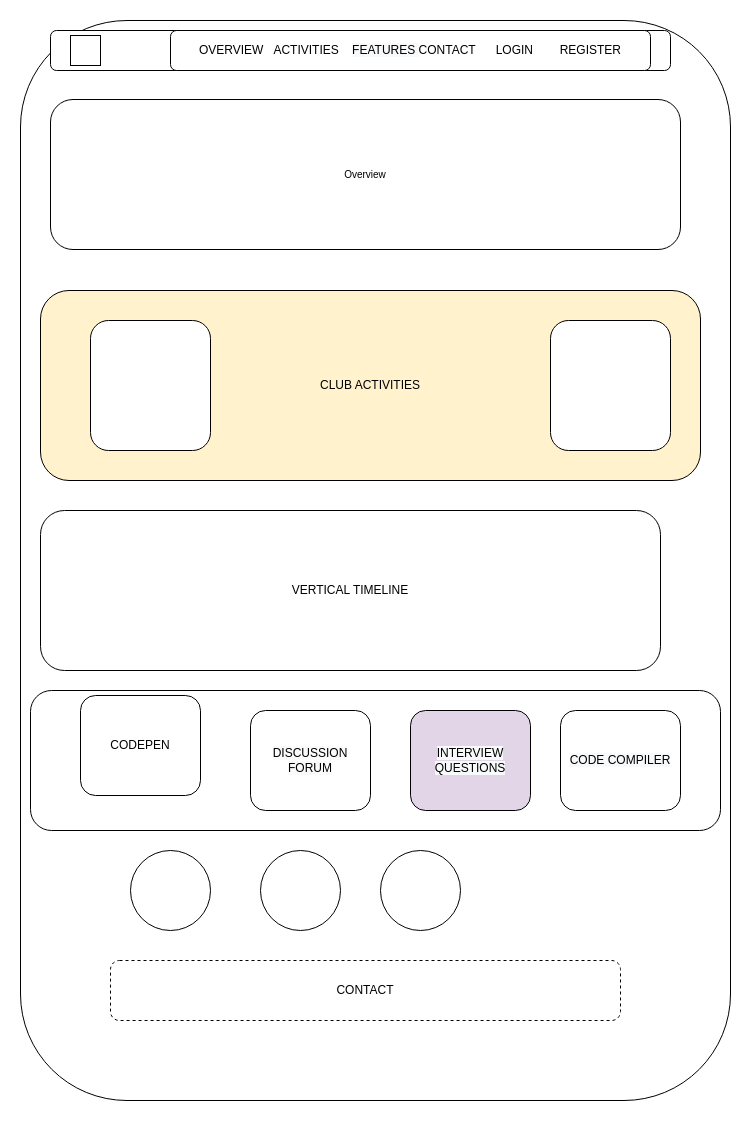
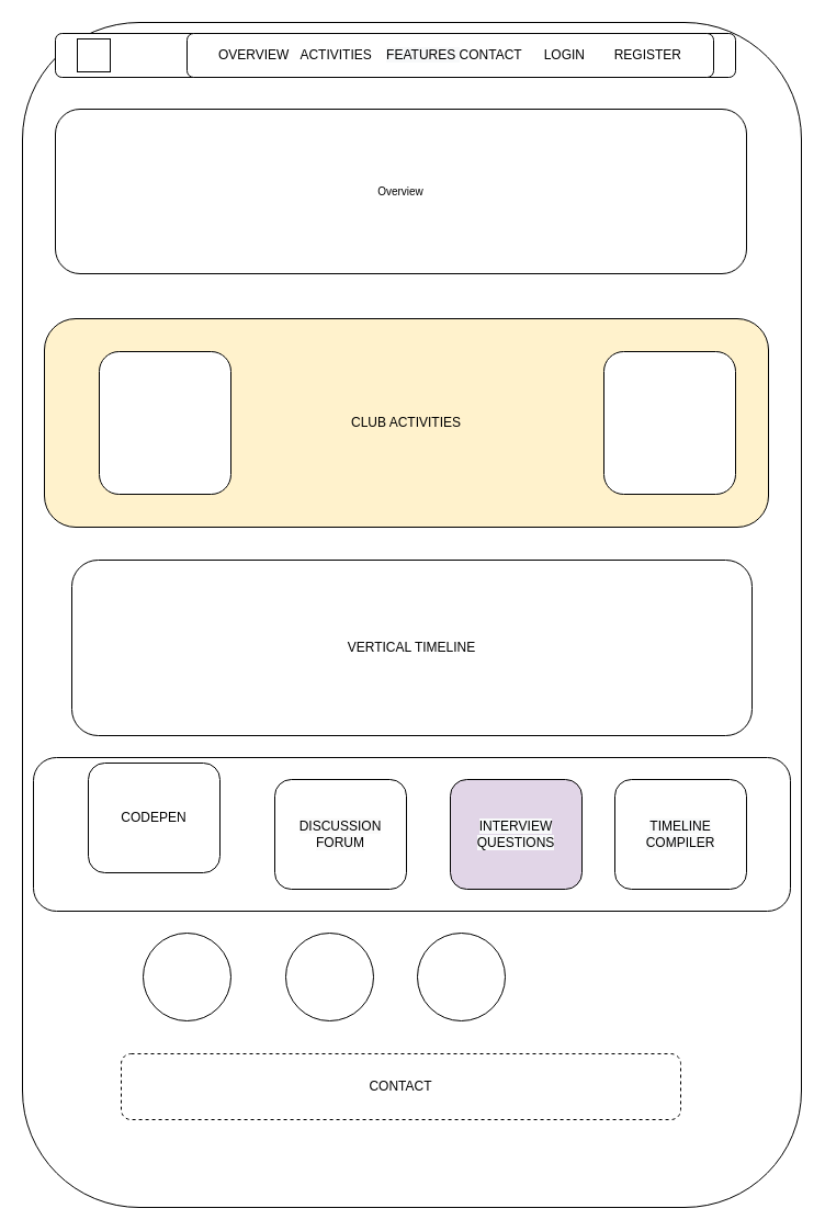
- <mxCell id="10" value="VERTICAL TIMELINE" style="rounded=1;whiteSpace=wrap;html=1;" parent="1" vertex="1"><mxGeometry x="40" y="510" width="620" height="160" as="geometry" /></mxCell>
+ <mxCell id="10" value="VERTICAL TIMELINE" style="rounded=1;whiteSpace=wrap;html=1;" parent="1" vertex="1"><mxGeometry x="65" y="510" width="620" height="160" as="geometry" /></mxCell>
- <mxCell id="19" value="&lt;span style=&quot;color: rgb(0 , 0 , 0) ; background-color: rgb(248 , 249 , 250)&quot;&gt;CODE COMPILER&lt;/span&gt;" style="rounded=1;whiteSpace=wrap;html=1;" parent="1" vertex="1"><mxGeometry x="560" y="710" width="120" height="100" as="geometry" /></mxCell>
+ <mxCell id="19" value="&lt;span style=&quot;color: rgb(0 , 0 , 0) ; background-color: rgb(248 , 249 , 250)&quot;&gt;TIMELINE COMPILER&lt;/span&gt;" style="rounded=1;whiteSpace=wrap;html=1;" parent="1" vertex="1"><mxGeometry x="560" y="710" width="120" height="100" as="geometry" /></mxCell>
